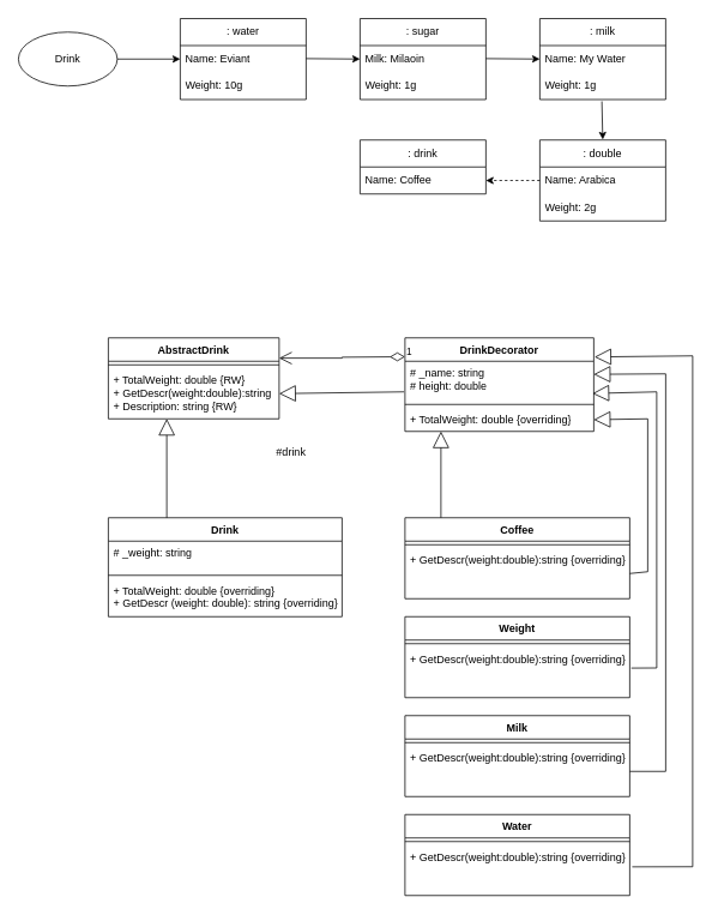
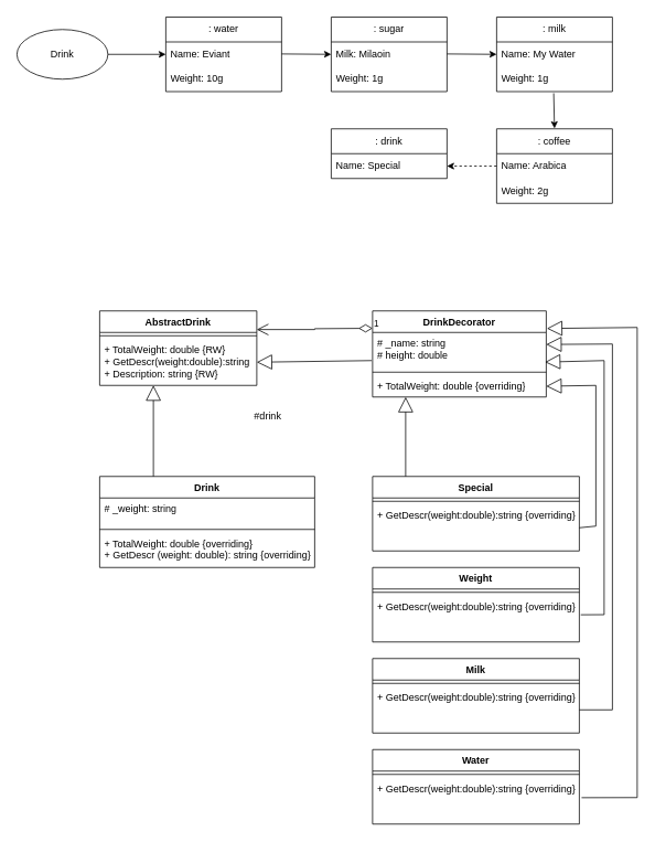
- <mxCell id="12" value=": double" style="swimlane;fontStyle=0;childLayout=stackLayout;horizontal=1;startSize=30;horizontalStack=0;resizeParent=1;resizeParentMax=0;resizeLast=0;collapsible=1;marginBottom=0;whiteSpace=wrap;html=1;" vertex="1" parent="1"><mxGeometry x="600" y="155" width="140" height="90" as="geometry" /></mxCell>
+ <mxCell id="12" value=": coffee" style="swimlane;fontStyle=0;childLayout=stackLayout;horizontal=1;startSize=30;horizontalStack=0;resizeParent=1;resizeParentMax=0;resizeLast=0;collapsible=1;marginBottom=0;whiteSpace=wrap;html=1;" vertex="1" parent="1"><mxGeometry x="600" y="155" width="140" height="90" as="geometry" /></mxCell>
- <mxCell id="16" value="Name: Coffee" style="text;strokeColor=none;fillColor=none;align=left;verticalAlign=middle;spacingLeft=4;spacingRight=4;overflow=hidden;points=[[0,0.5],[1,0.5]];portConstraint=eastwest;rotatable=0;whiteSpace=wrap;html=1;" vertex="1" parent="15"><mxGeometry y="30" width="140" height="30" as="geometry" /></mxCell>
+ <mxCell id="16" value="Name: Special" style="text;strokeColor=none;fillColor=none;align=left;verticalAlign=middle;spacingLeft=4;spacingRight=4;overflow=hidden;points=[[0,0.5],[1,0.5]];portConstraint=eastwest;rotatable=0;whiteSpace=wrap;html=1;" vertex="1" parent="15"><mxGeometry y="30" width="140" height="30" as="geometry" /></mxCell>
- <mxCell id="37" value="Coffee" style="swimlane;fontStyle=1;align=center;verticalAlign=top;childLayout=stackLayout;horizontal=1;startSize=26;horizontalStack=0;resizeParent=1;resizeParentMax=0;resizeLast=0;collapsible=1;marginBottom=0;whiteSpace=wrap;html=1;" vertex="1" parent="1"><mxGeometry x="450" y="575" width="250" height="90" as="geometry" /></mxCell>
+ <mxCell id="37" value="Special" style="swimlane;fontStyle=1;align=center;verticalAlign=top;childLayout=stackLayout;horizontal=1;startSize=26;horizontalStack=0;resizeParent=1;resizeParentMax=0;resizeLast=0;collapsible=1;marginBottom=0;whiteSpace=wrap;html=1;" vertex="1" parent="1"><mxGeometry x="450" y="575" width="250" height="90" as="geometry" /></mxCell>
